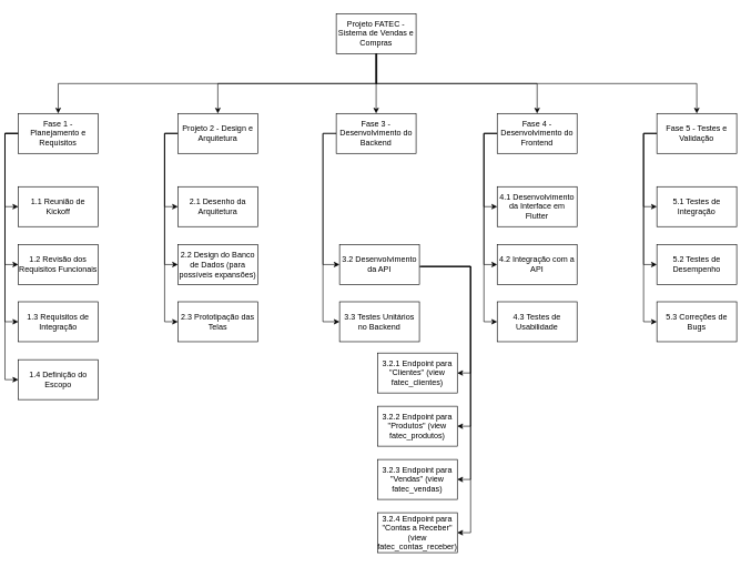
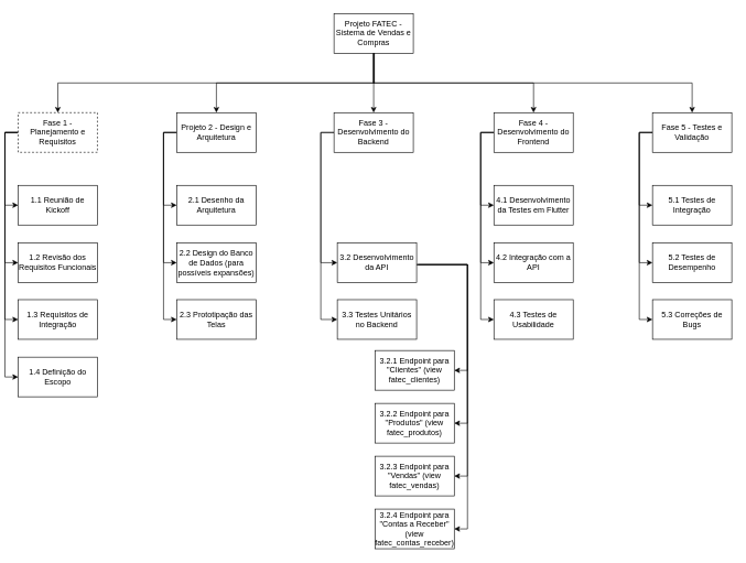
- <mxCell id="15" value="Fase 1 - Planejamento e Requisitos" style="rounded=0;whiteSpace=wrap;html=1;" parent="10" vertex="1"><mxGeometry width="120" height="60" as="geometry" /></mxCell>
+ <mxCell id="15" value="Fase 1 - Planejamento e Requisitos" style="rounded=0;whiteSpace=wrap;html=1;dashed=1;" parent="10" vertex="1"><mxGeometry width="120" height="60" as="geometry" /></mxCell>
- <mxCell id="39" value="4.1 Desenvolvimento da Interface em Flutter" style="rounded=0;whiteSpace=wrap;html=1;" parent="34" vertex="1"><mxGeometry y="110" width="120" height="60" as="geometry" /></mxCell>
+ <mxCell id="39" value="4.1 Desenvolvimento da Testes em Flutter" style="rounded=0;whiteSpace=wrap;html=1;" parent="34" vertex="1"><mxGeometry y="110" width="120" height="60" as="geometry" /></mxCell>
